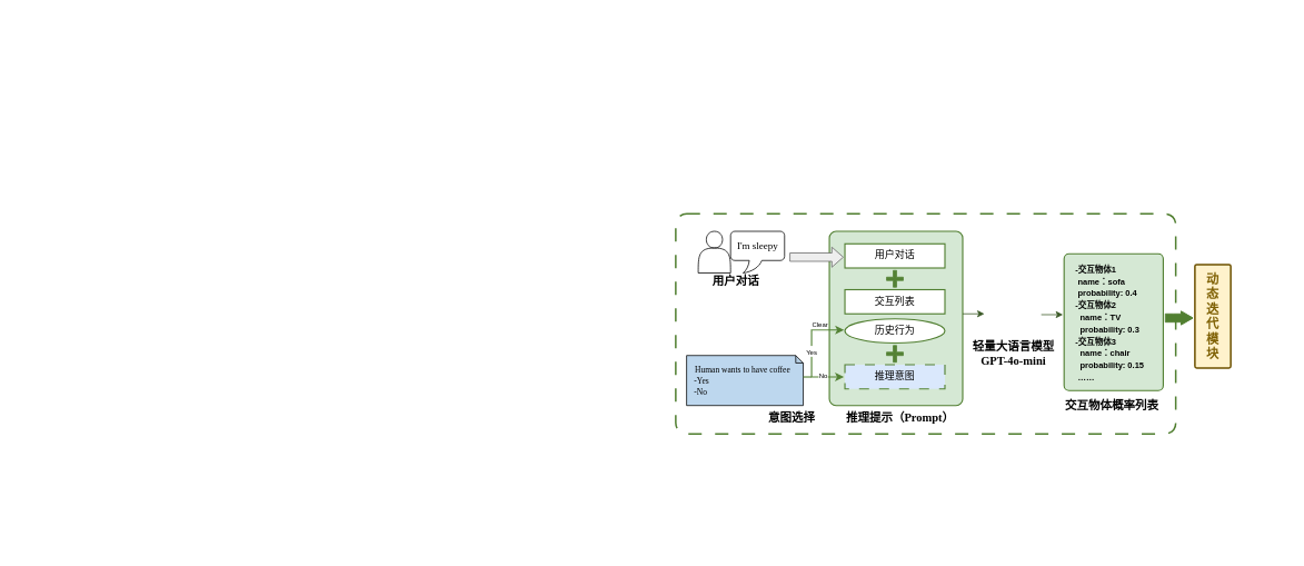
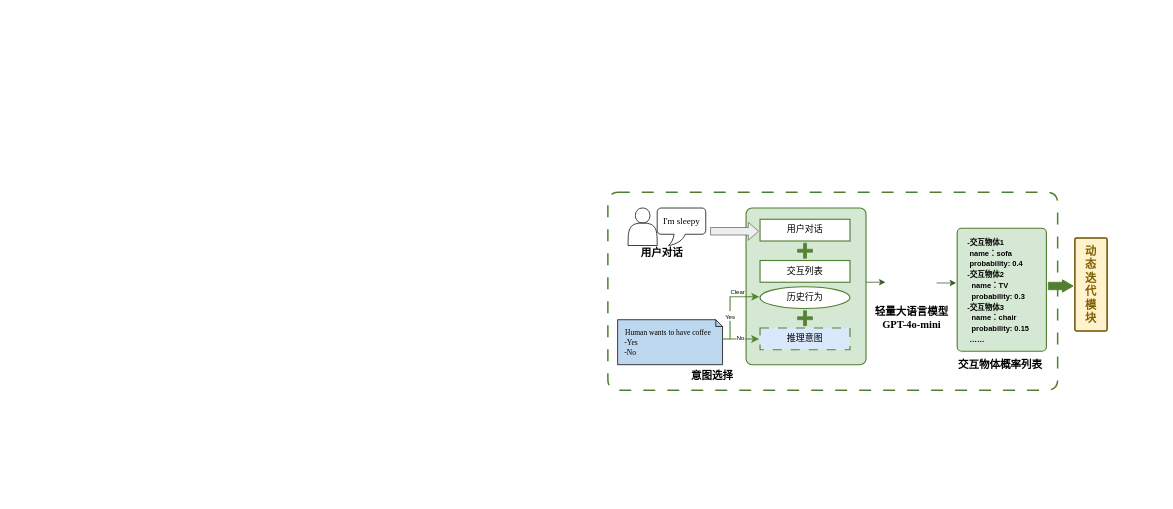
- <mxCell id="27" value="&lt;font face=&quot;Times New Roman&quot; style=&quot;font-size: 14px;&quot;&gt;&lt;b style=&quot;&quot;&gt;推理提示（Prompt）&lt;/b&gt;&lt;/font&gt;" style="text;html=1;align=center;verticalAlign=middle;resizable=1;points=[];autosize=1;strokeColor=none;fillColor=none;movable=1;rotatable=1;deletable=1;editable=1;locked=0;connectable=1;" parent="1" vertex="1"><mxGeometry x="1004.353" y="486" width="150" height="30" as="geometry" /></mxCell>
